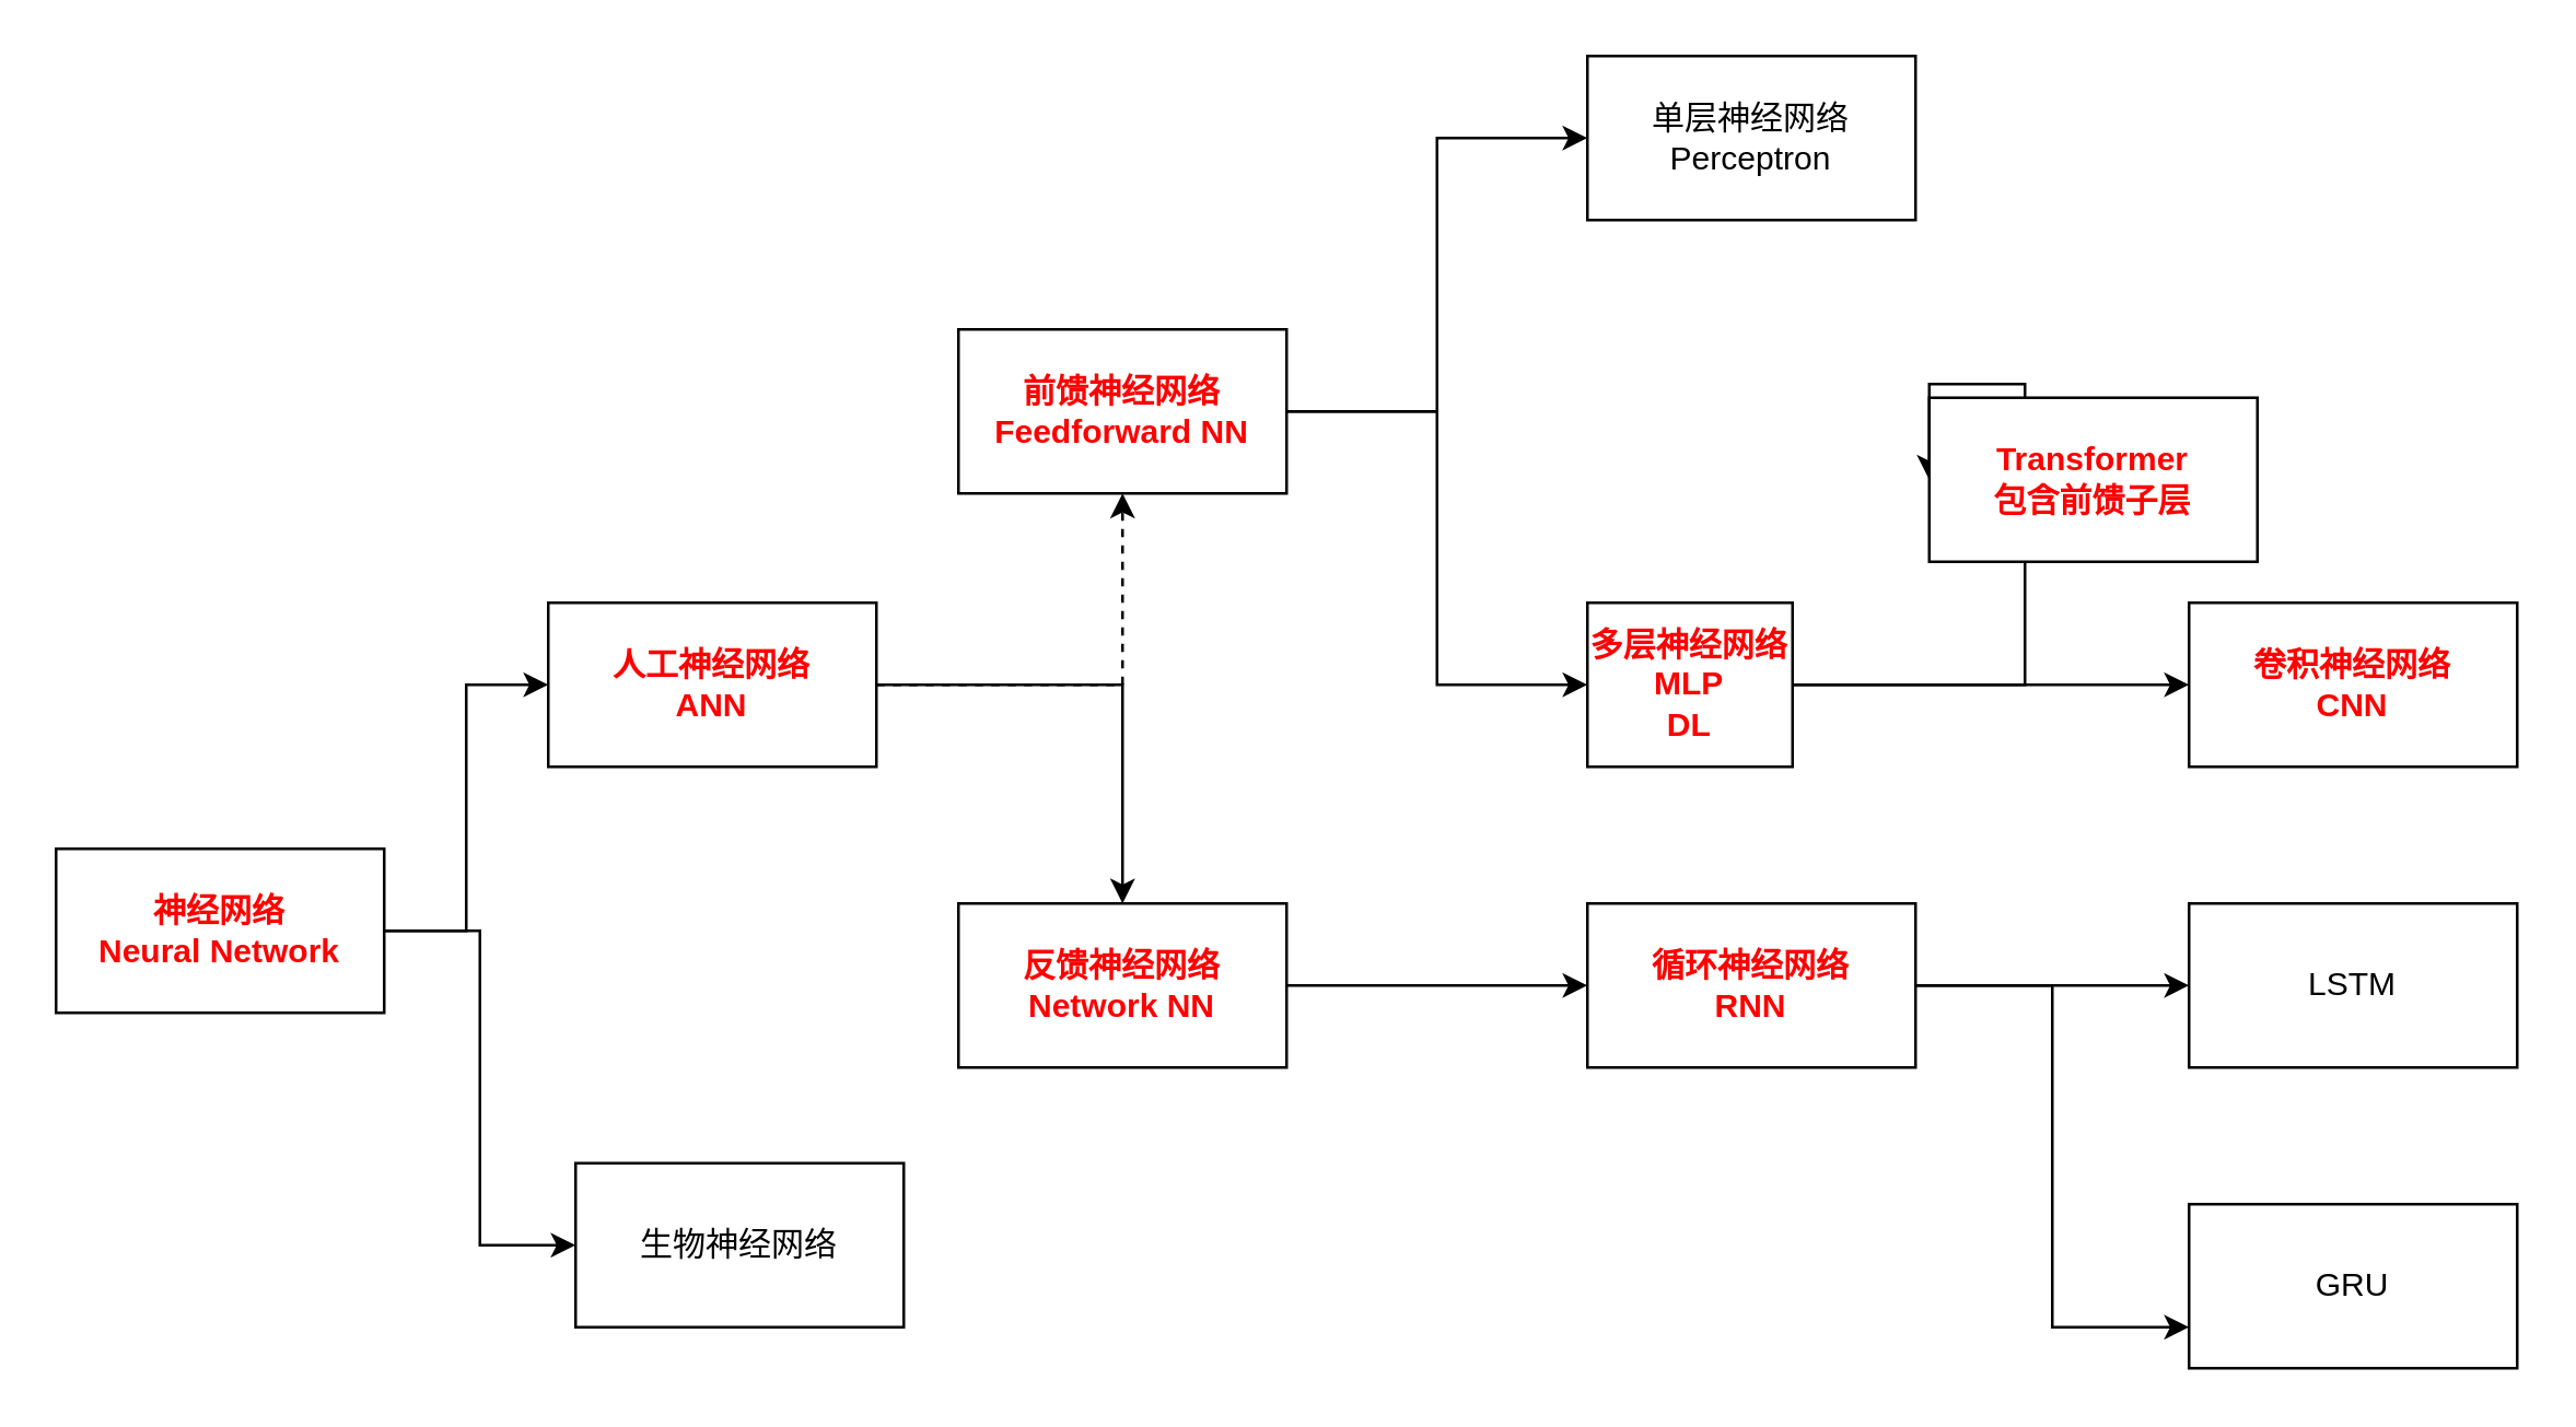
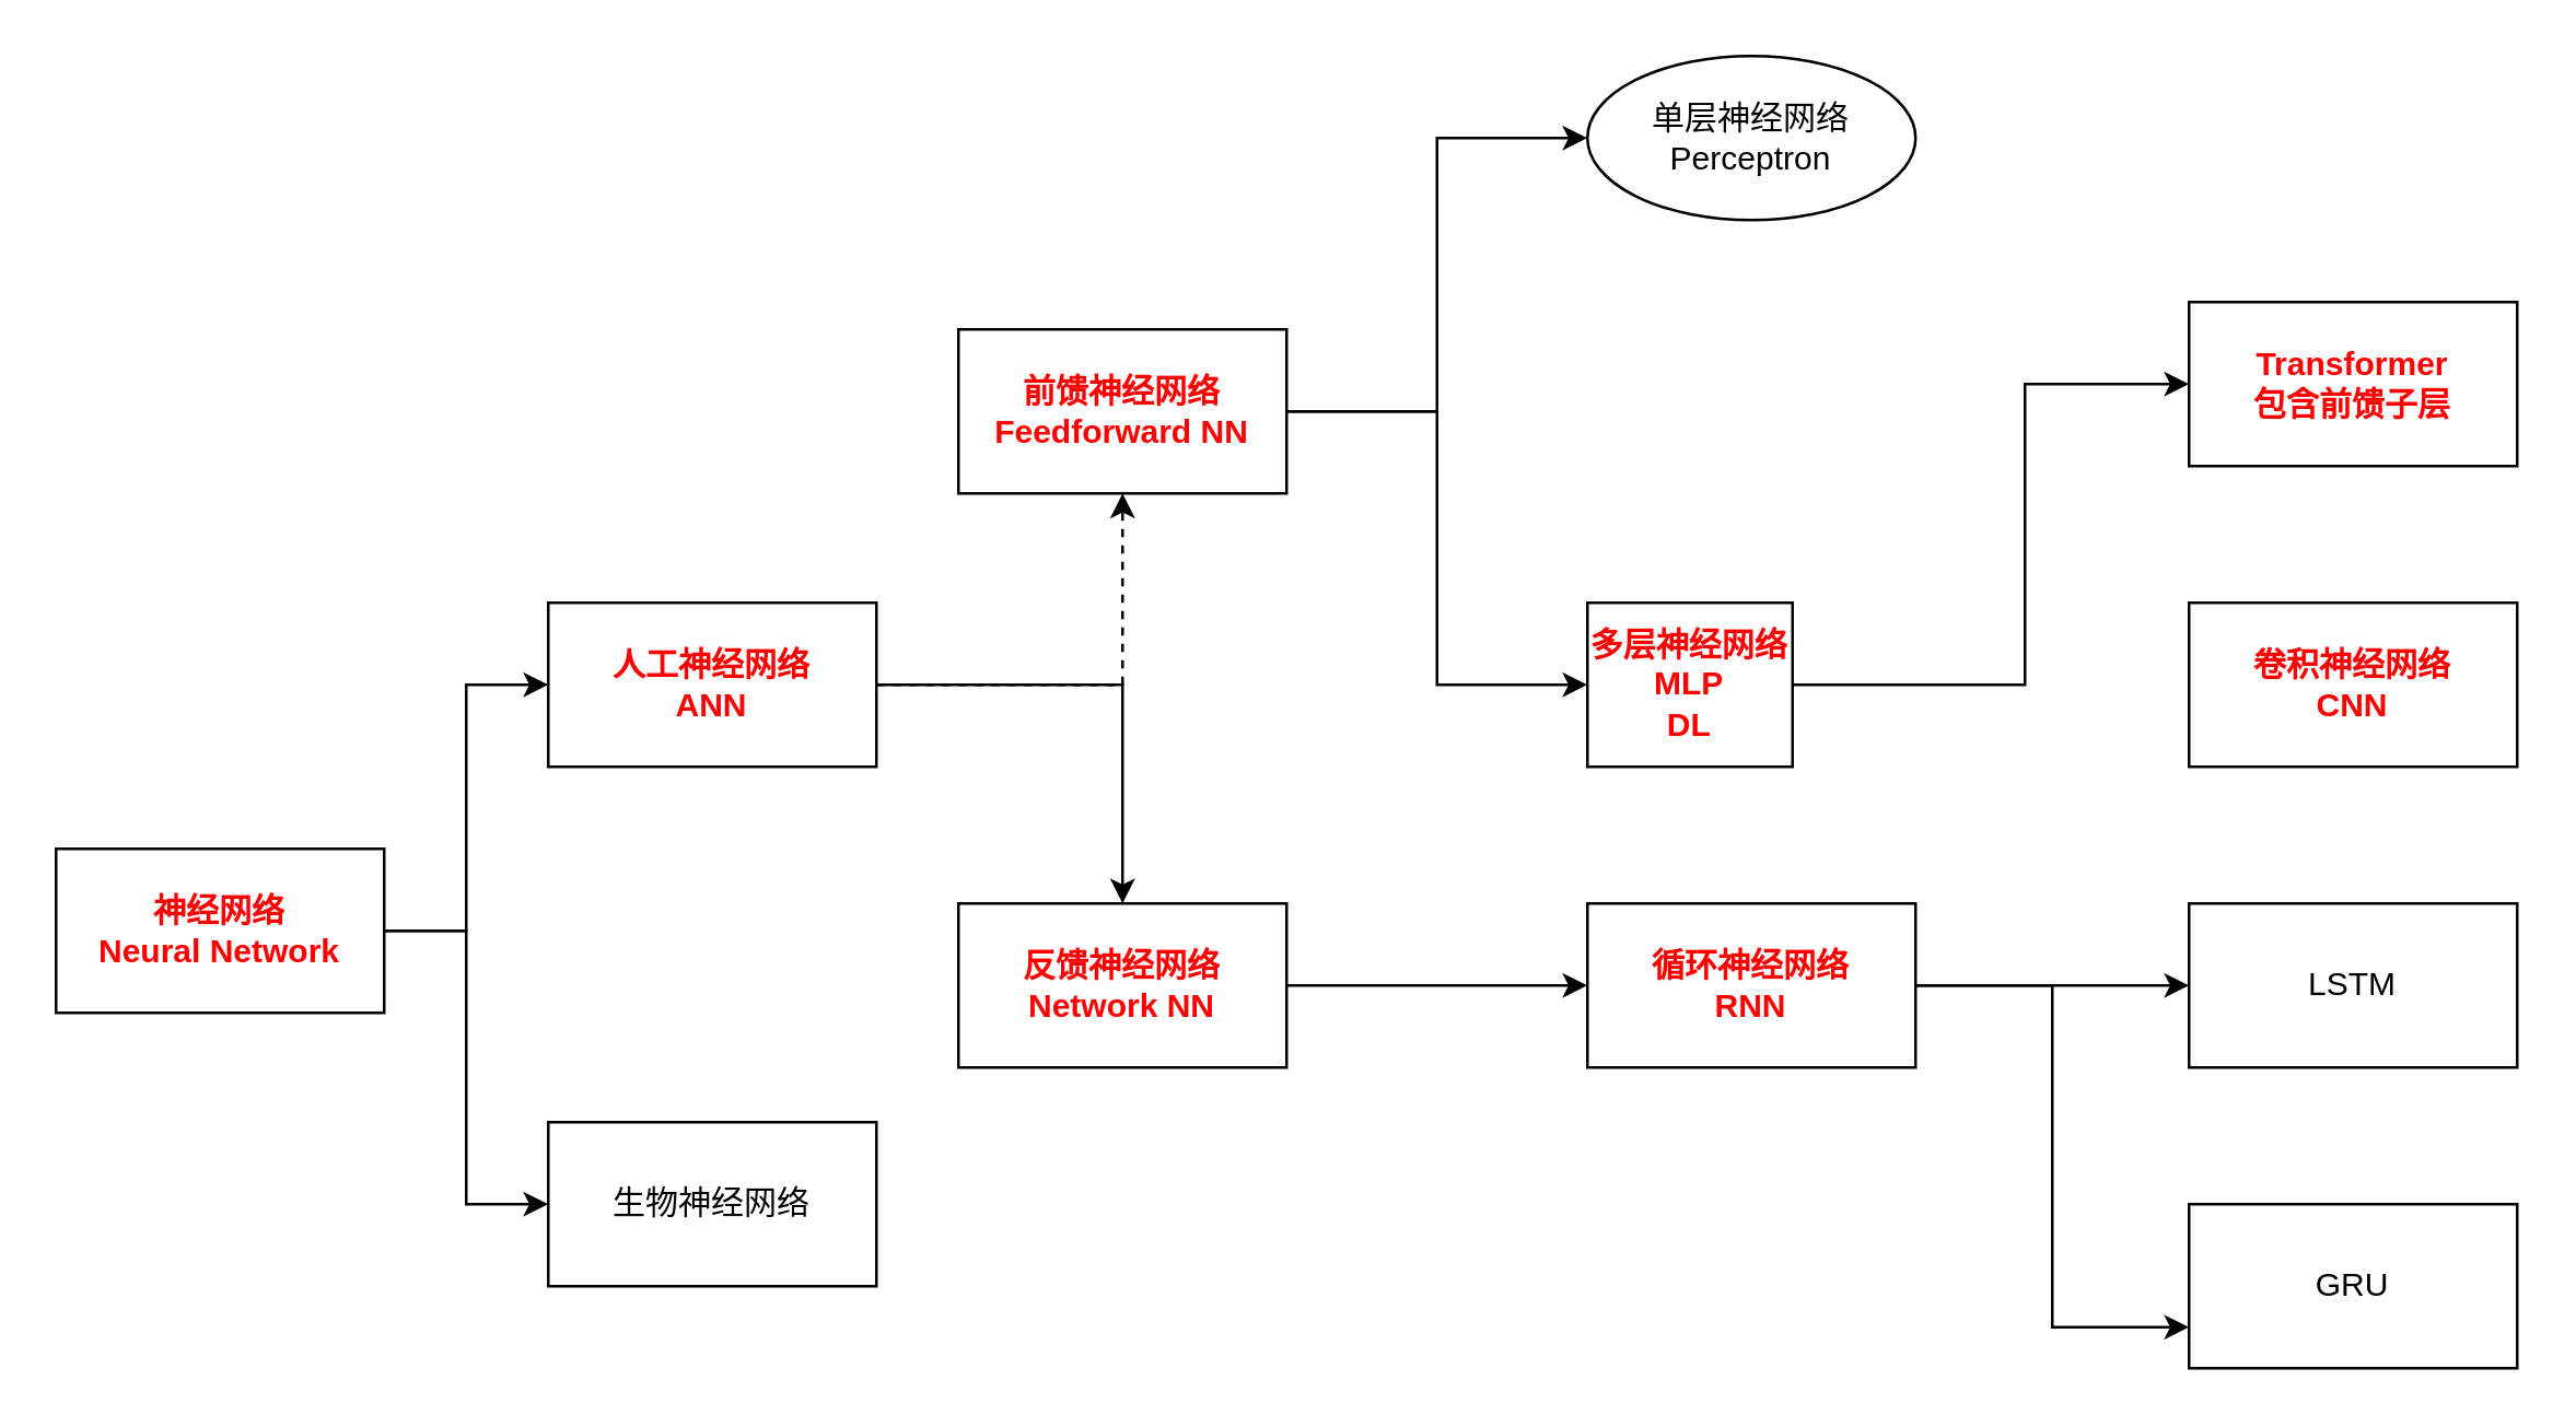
- <mxCell id="16" value="&lt;font style=&quot;&quot;&gt;单层神经网络&lt;/font&gt;&lt;div&gt;&lt;font style=&quot;&quot;&gt;Perceptron&lt;/font&gt;&lt;/div&gt;" style="whiteSpace=wrap;html=1;rounded=0;" parent="1" vertex="1"><mxGeometry x="580" y="20" width="120" height="60" as="geometry" /></mxCell>
+ <mxCell id="16" value="&lt;font style=&quot;&quot;&gt;单层神经网络&lt;/font&gt;&lt;div&gt;&lt;font style=&quot;&quot;&gt;Perceptron&lt;/font&gt;&lt;/div&gt;" style="ellipse;whiteSpace=wrap;html=1;" parent="1" vertex="1"><mxGeometry x="580" y="20" width="120" height="60" as="geometry" /></mxCell>
- <mxCell id="24" value="&lt;b&gt;&lt;font style=&quot;color: rgb(255, 0, 0);&quot;&gt;Transformer&lt;/font&gt;&lt;/b&gt;&lt;div&gt;&lt;b&gt;&lt;font style=&quot;color: rgb(255, 0, 0);&quot;&gt;包含前馈子层&lt;/font&gt;&lt;/b&gt;&lt;/div&gt;" style="whiteSpace=wrap;html=1;rounded=0;" vertex="1" parent="1"><mxGeometry x="705" y="145" width="120" height="60" as="geometry" /></mxCell>
+ <mxCell id="24" value="&lt;b&gt;&lt;font style=&quot;color: rgb(255, 0, 0);&quot;&gt;Transformer&lt;/font&gt;&lt;/b&gt;&lt;div&gt;&lt;b&gt;&lt;font style=&quot;color: rgb(255, 0, 0);&quot;&gt;包含前馈子层&lt;/font&gt;&lt;/b&gt;&lt;/div&gt;" style="whiteSpace=wrap;html=1;rounded=0;" vertex="1" parent="1"><mxGeometry x="800" y="110" width="120" height="60" as="geometry" /></mxCell>
- <mxCell id="14" value="" style="edgeStyle=orthogonalEdgeStyle;rounded=0;orthogonalLoop=1;jettySize=auto;html=1;" edge="1" parent="1" source="15" target="17"><mxGeometry relative="1" as="geometry" /></mxCell>
- <mxCell id="8" value="生物神经网络" style="rounded=0;whiteSpace=wrap;html=1;" parent="1" vertex="1"><mxGeometry x="210" y="425" width="120" height="60" as="geometry" /></mxCell>
+ <mxCell id="8" value="生物神经网络" style="rounded=0;whiteSpace=wrap;html=1;" parent="1" vertex="1"><mxGeometry x="200" y="410" width="120" height="60" as="geometry" /></mxCell>
